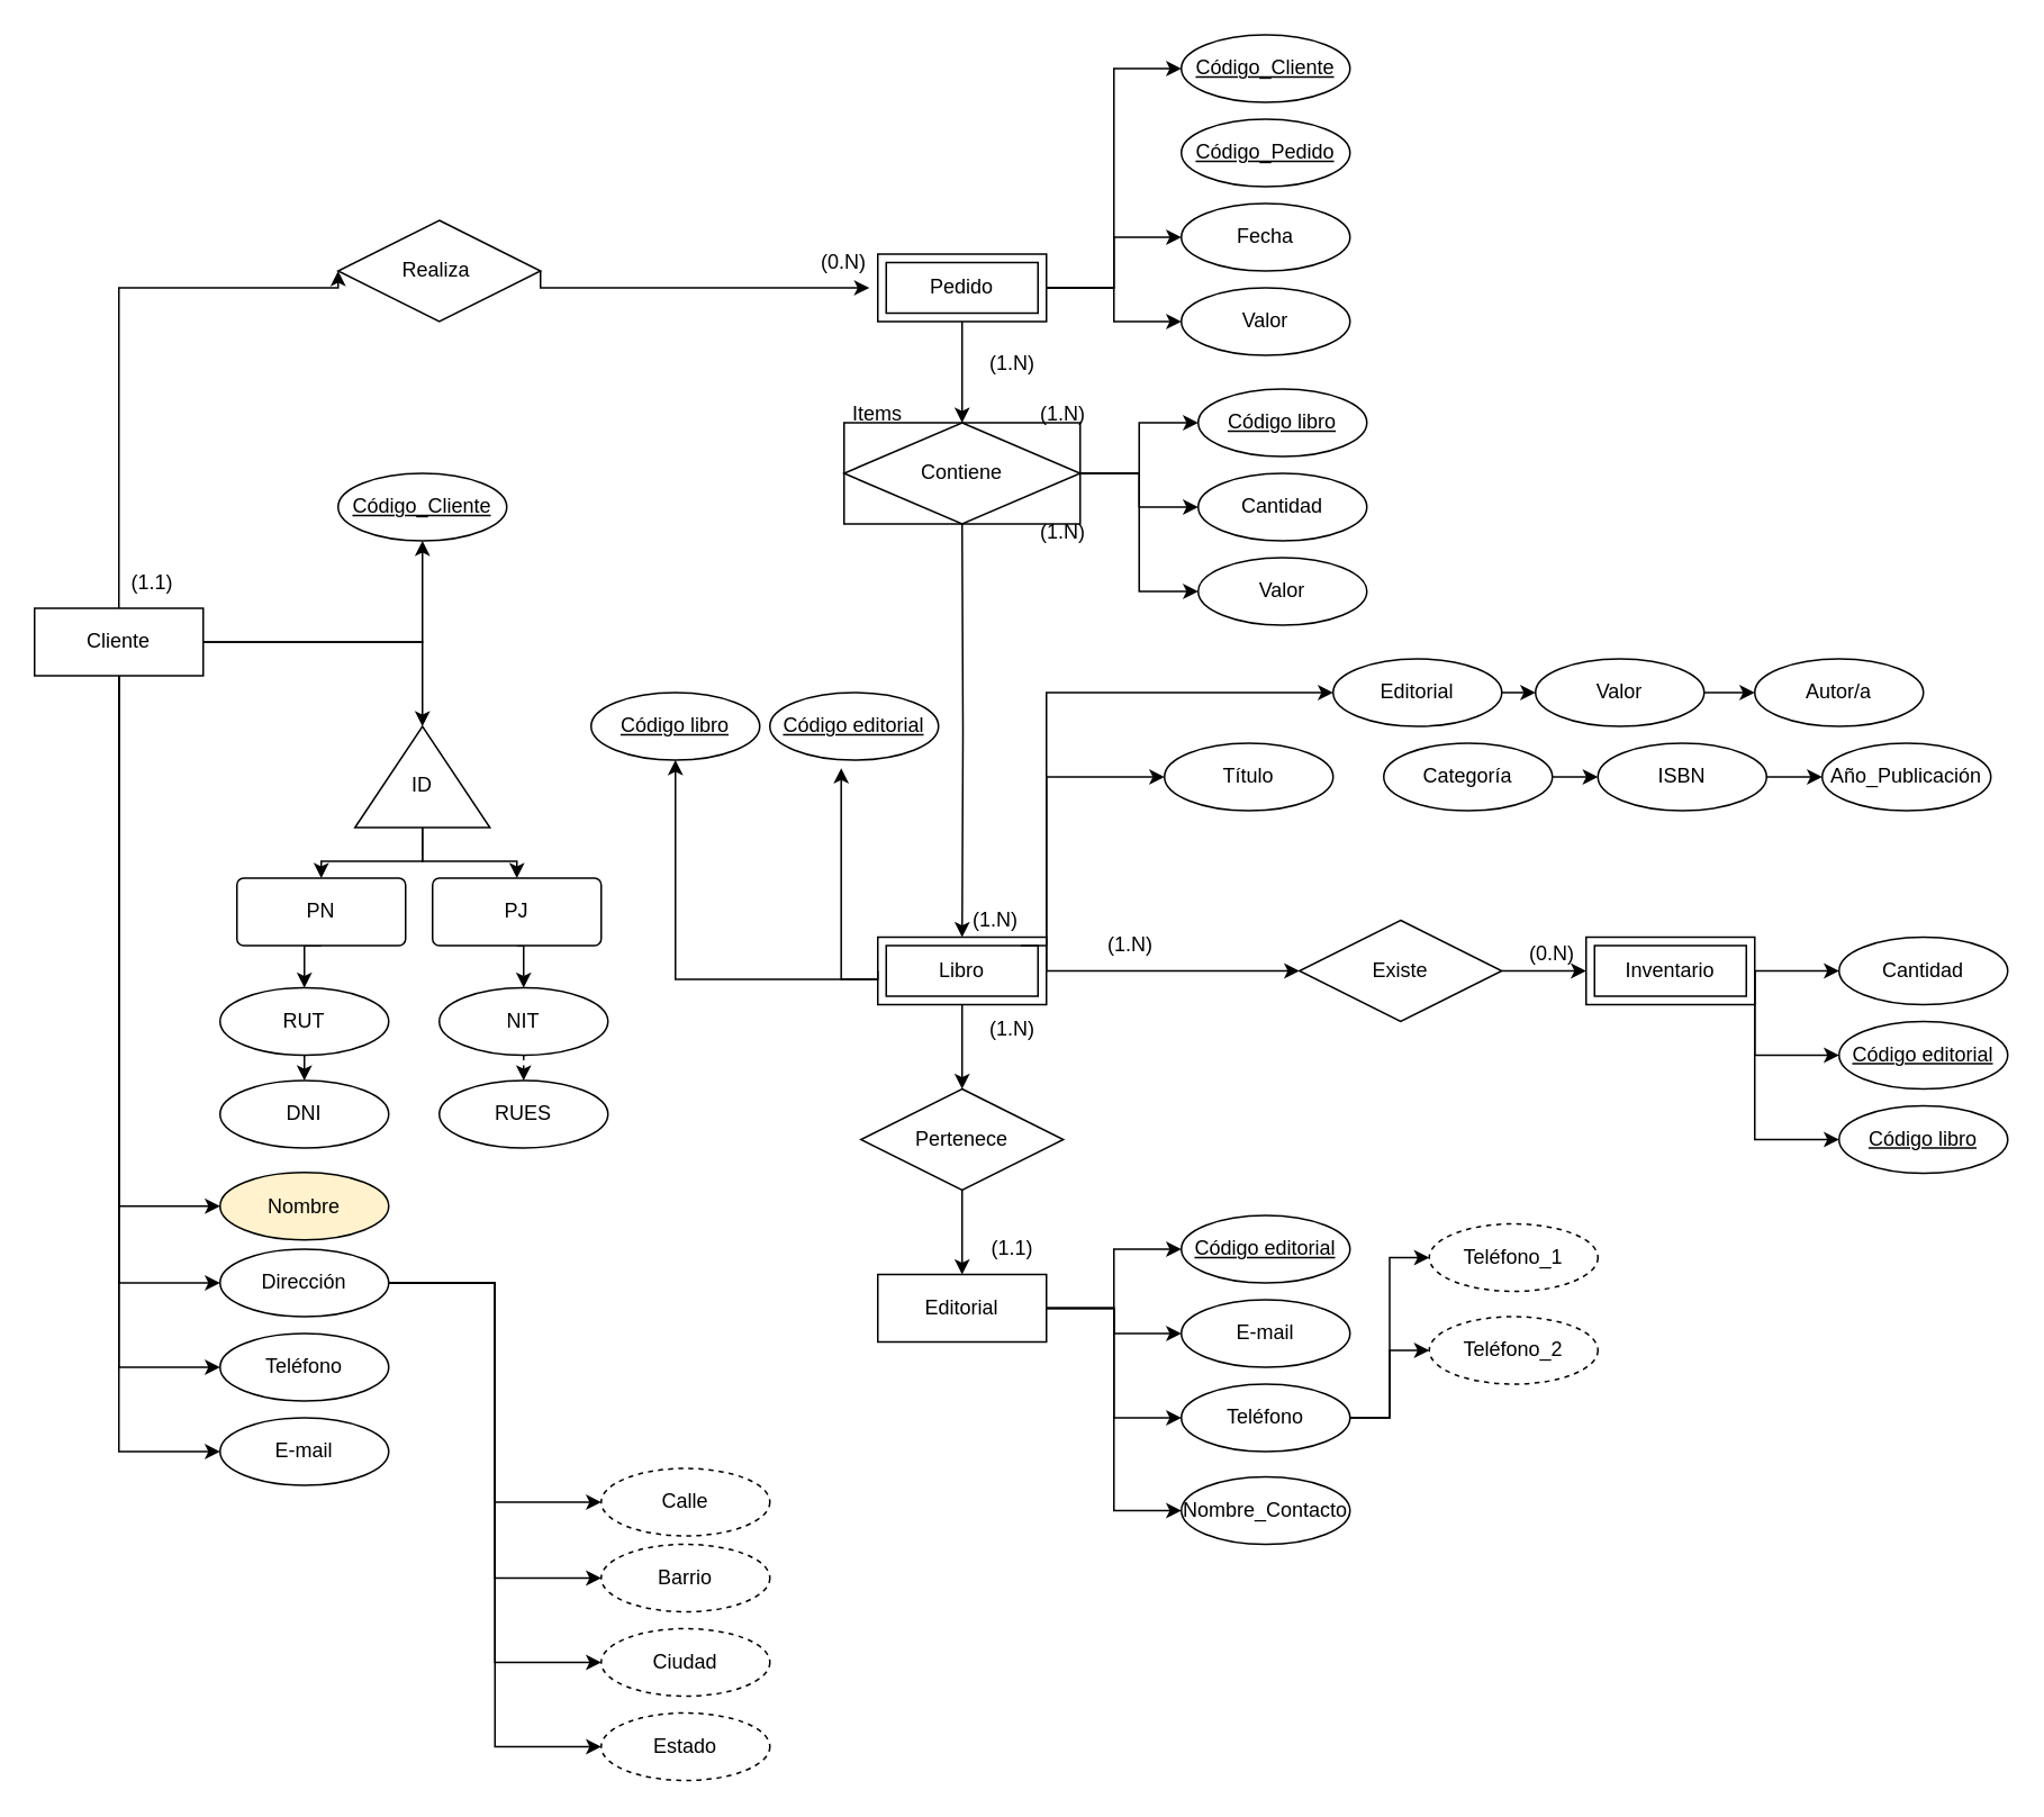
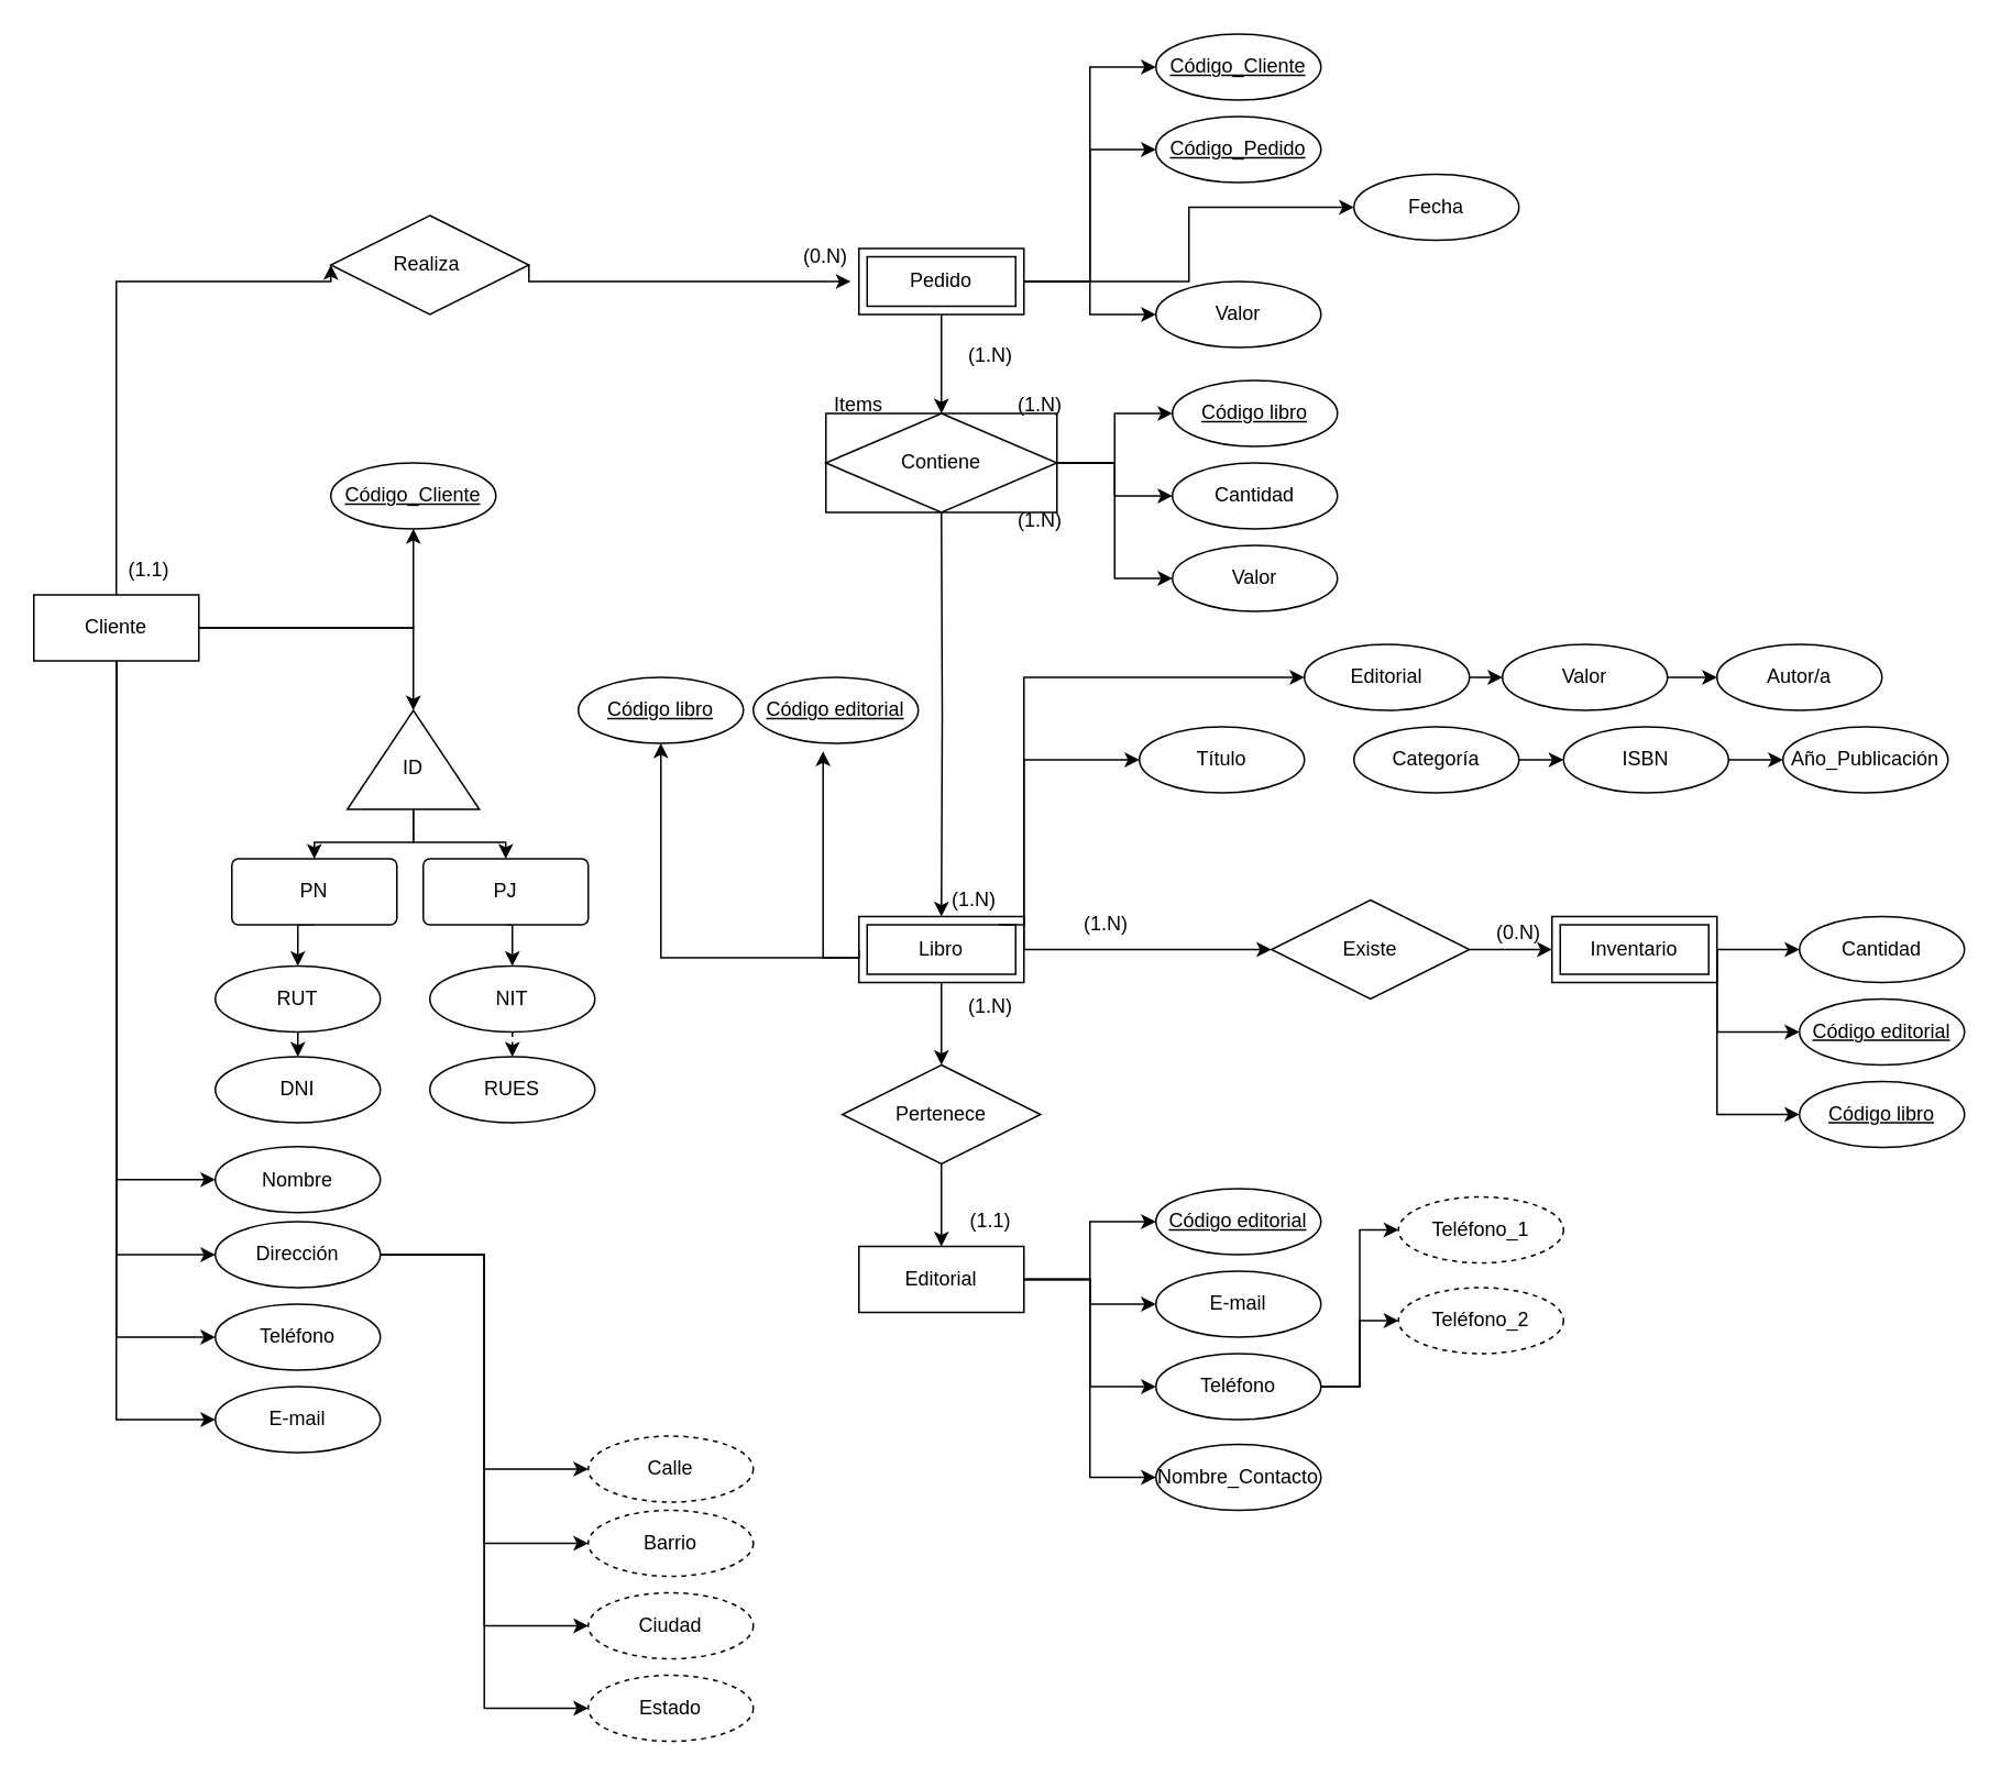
+ <mxCell id="14" style="edgeStyle=orthogonalEdgeStyle;rounded=0;orthogonalLoop=1;jettySize=auto;html=1;exitX=1;exitY=0.5;exitDx=0;exitDy=0;entryX=0;entryY=0.5;entryDx=0;entryDy=0;" edge="1" parent="1" source="15" target="105"><mxGeometry relative="1" as="geometry" /></mxCell>
- <mxCell id="79" value="Fecha" style="ellipse;whiteSpace=wrap;html=1;align=center;" vertex="1" parent="1"><mxGeometry x="700" y="120" width="100" height="40" as="geometry" /></mxCell>
+ <mxCell id="79" value="Fecha" style="ellipse;whiteSpace=wrap;html=1;align=center;" vertex="1" parent="1"><mxGeometry x="820" y="105" width="100" height="40" as="geometry" /></mxCell>
- <mxCell id="53" value="Nombre" style="ellipse;whiteSpace=wrap;html=1;align=center;fillColor=#fff2cc;" vertex="1" parent="1"><mxGeometry x="130" y="694.5" width="100" height="40" as="geometry" /></mxCell>
+ <mxCell id="53" value="Nombre" style="ellipse;whiteSpace=wrap;html=1;align=center;" vertex="1" parent="1"><mxGeometry x="130" y="694.5" width="100" height="40" as="geometry" /></mxCell>
